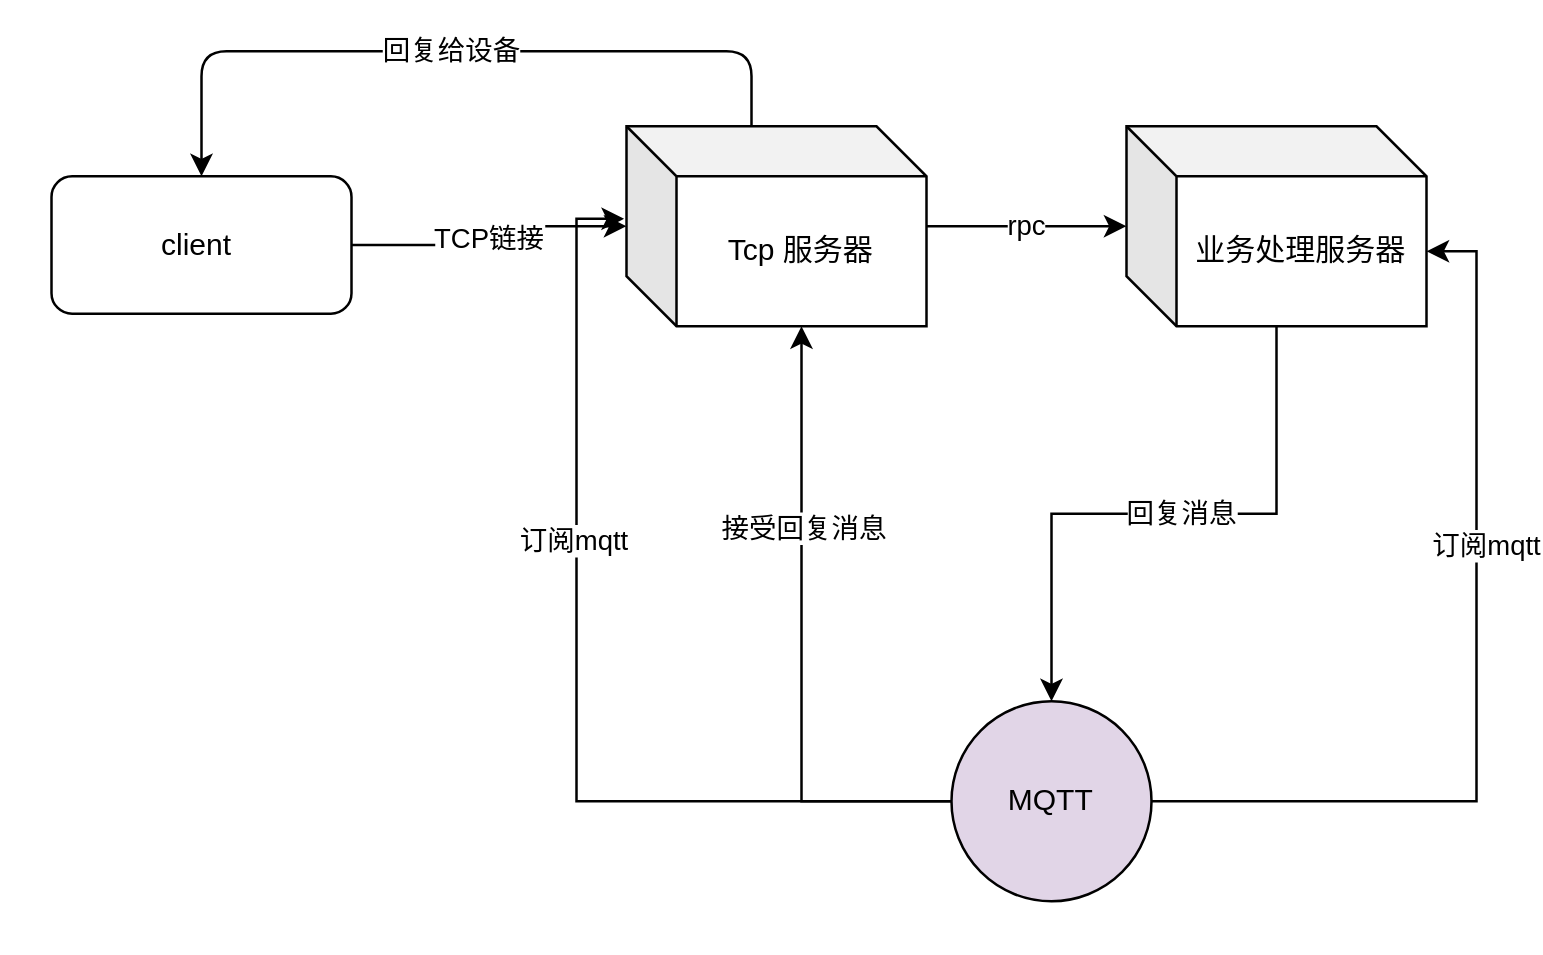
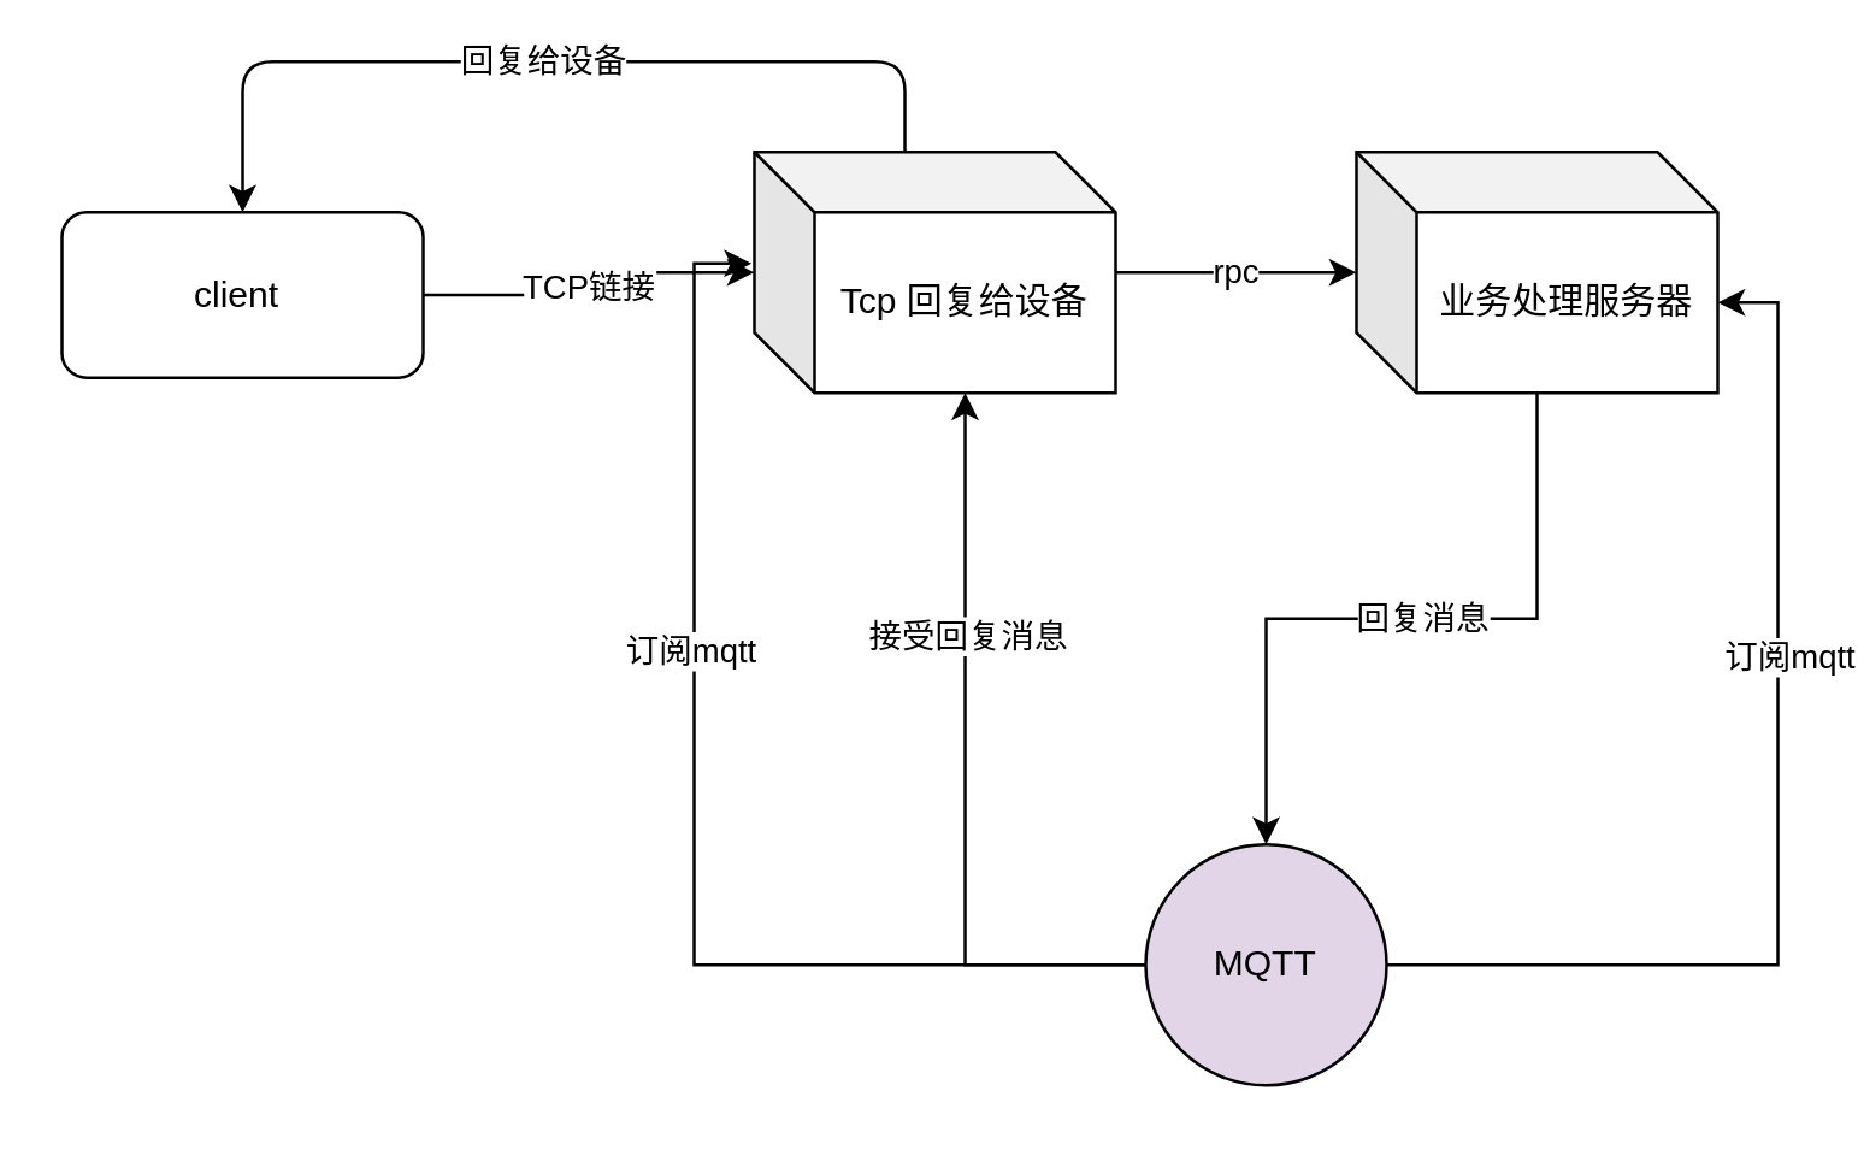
- <mxCell id="6" value="Tcp 服务器" style="shape=cube;whiteSpace=wrap;html=1;boundedLbl=1;backgroundOutline=1;darkOpacity=0.05;darkOpacity2=0.1;" parent="1" vertex="1"><mxGeometry x="250" y="50" width="120" height="80" as="geometry" /></mxCell>
+ <mxCell id="6" value="Tcp 回复给设备" style="shape=cube;whiteSpace=wrap;html=1;boundedLbl=1;backgroundOutline=1;darkOpacity=0.05;darkOpacity2=0.1;" parent="1" vertex="1"><mxGeometry x="250" y="50" width="120" height="80" as="geometry" /></mxCell>
